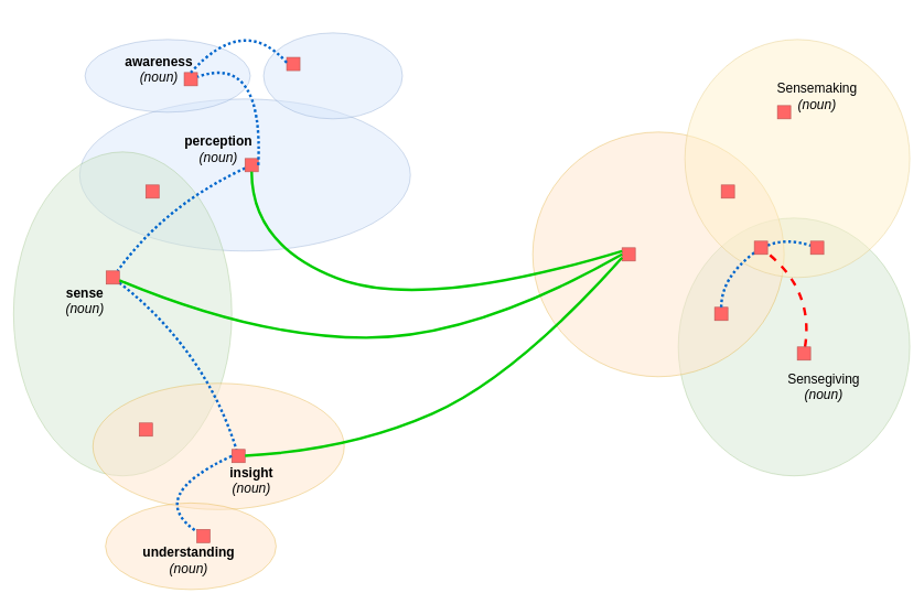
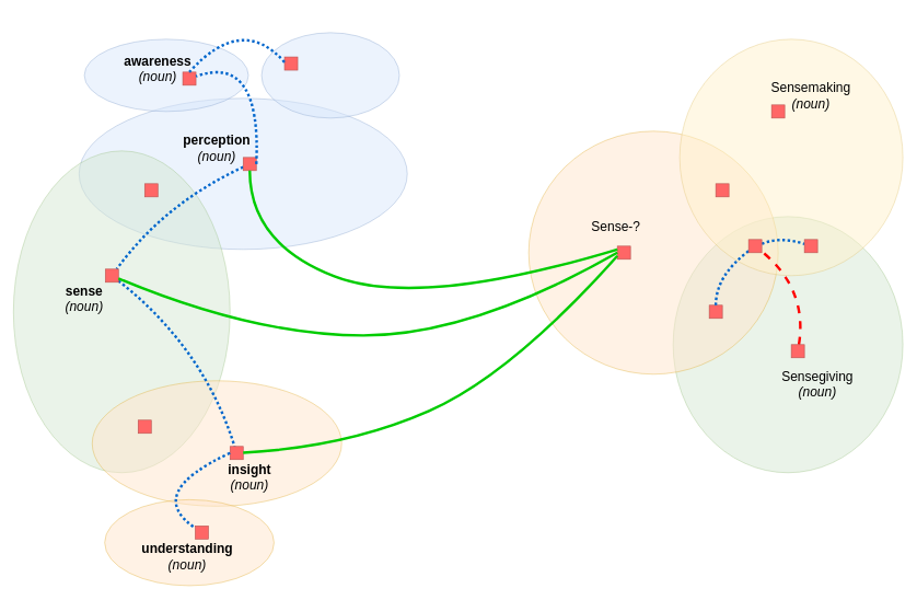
+ <mxCell id="27" value="Sense-?" style="text;html=1;strokeColor=none;fillColor=none;align=center;verticalAlign=middle;whiteSpace=wrap;rounded=0;shadow=0;fontSize=20;" parent="1" vertex="1"><mxGeometry x="898" y="329" width="80" height="30" as="geometry" /></mxCell>
